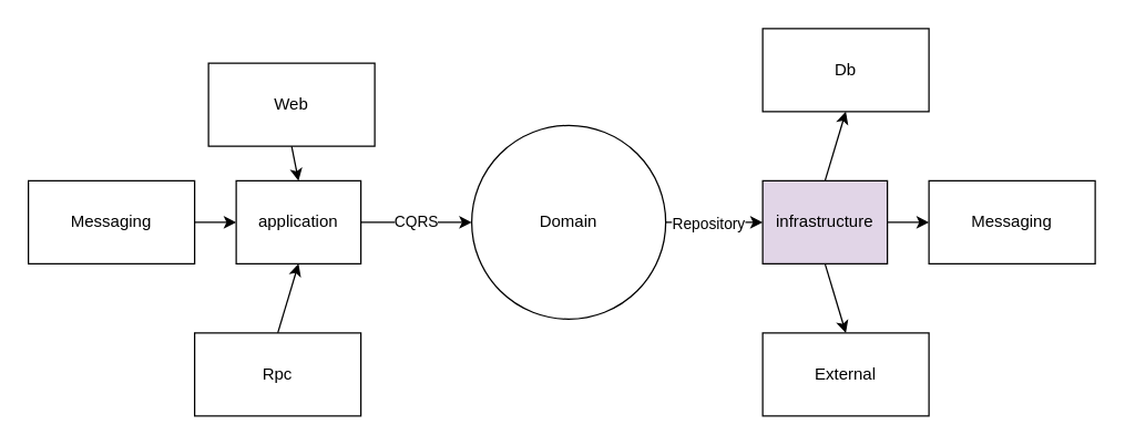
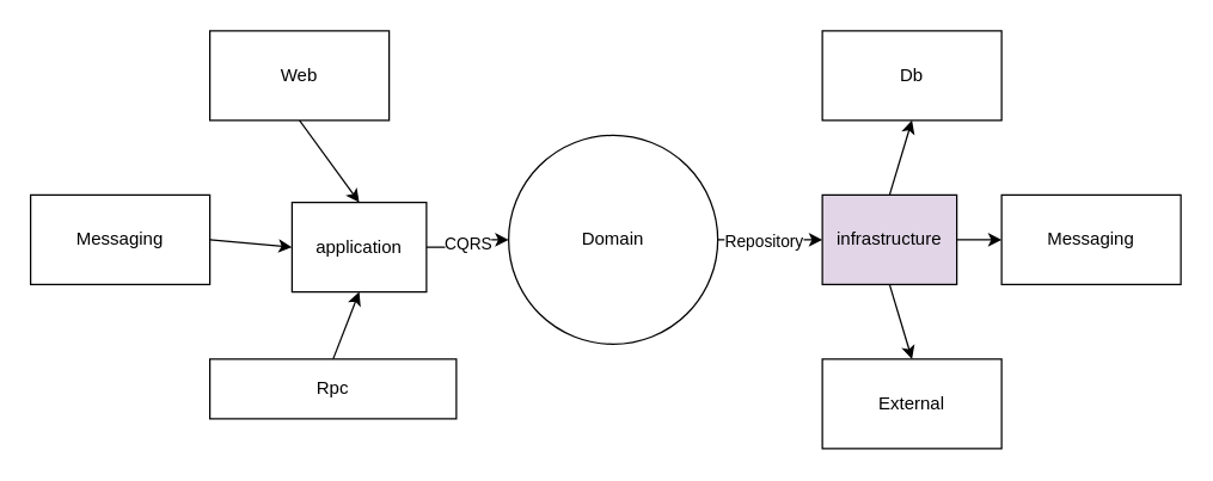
- <mxCell id="3" value="Web" style="rounded=0;whiteSpace=wrap;html=1;" parent="1" vertex="1"><mxGeometry x="150" y="45" width="120" height="60" as="geometry" /></mxCell>
+ <mxCell id="3" value="Web" style="rounded=0;whiteSpace=wrap;html=1;" parent="1" vertex="1"><mxGeometry x="140" y="20" width="120" height="60" as="geometry" /></mxCell>
- <mxCell id="16" value="application" style="rounded=0;whiteSpace=wrap;html=1;" parent="1" vertex="1"><mxGeometry x="170" y="130" width="90" height="60" as="geometry" /></mxCell>
+ <mxCell id="16" value="application" style="rounded=0;whiteSpace=wrap;html=1;" parent="1" vertex="1"><mxGeometry x="195" y="135" width="90" height="60" as="geometry" /></mxCell>
- <mxCell id="7" value="Rpc" style="rounded=0;whiteSpace=wrap;html=1;" parent="1" vertex="1"><mxGeometry x="140" y="240" width="120" height="60" as="geometry" /></mxCell>
+ <mxCell id="7" value="Rpc" style="rounded=0;whiteSpace=wrap;html=1;" parent="1" vertex="1"><mxGeometry x="140" y="240" width="165" height="40" as="geometry" /></mxCell>
